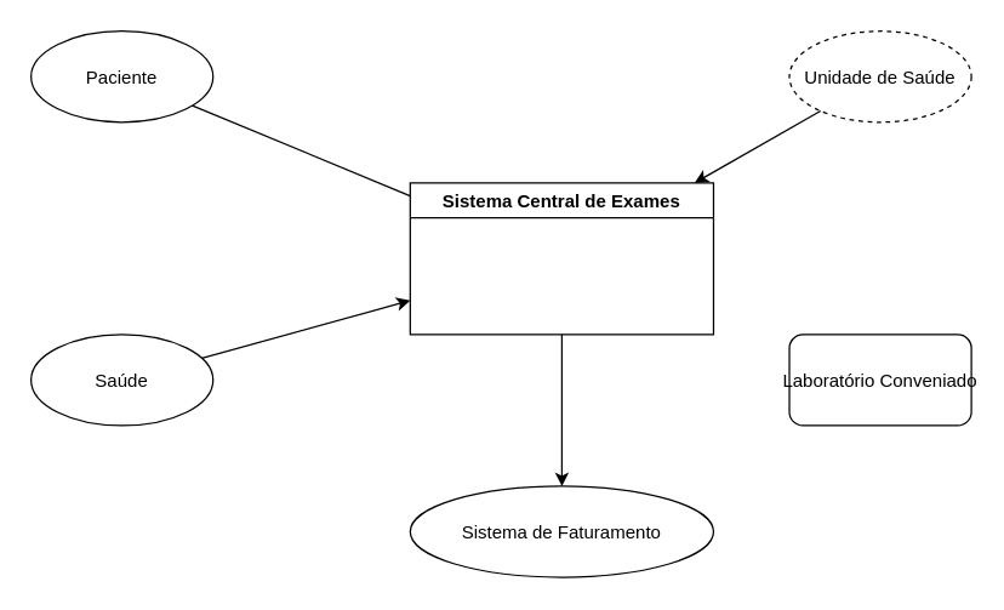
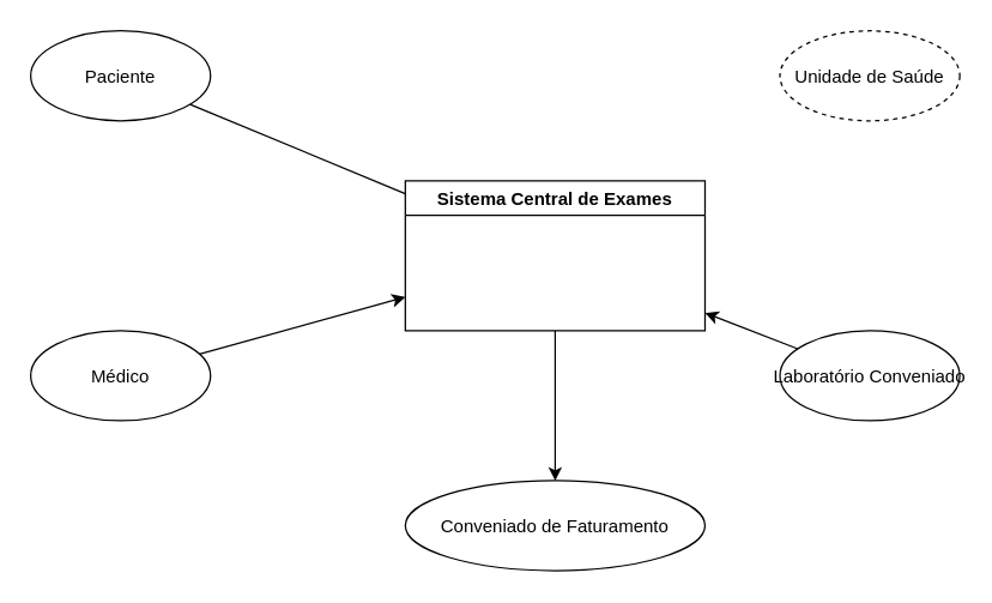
- <mxCell id="10" edge="1" parent="1" source="5" target="2"><mxGeometry relative="1" as="geometry" /></mxCell>
+ <mxCell id="11" edge="1" parent="1" source="6" target="2"><mxGeometry relative="1" as="geometry" /></mxCell>
- <mxCell id="6" value="Laboratório Conveniado" style="rounded=1;" vertex="1" parent="1"><mxGeometry x="520" y="220" width="120" height="60" as="geometry" /></mxCell>
+ <mxCell id="6" value="Laboratório Conveniado" style="ellipse" vertex="1" parent="1"><mxGeometry x="520" y="220" width="120" height="60" as="geometry" /></mxCell>
- <mxCell id="4" value="Saúde" style="ellipse" vertex="1" parent="1"><mxGeometry x="20" y="220" width="120" height="60" as="geometry" /></mxCell>
+ <mxCell id="4" value="Médico" style="ellipse" vertex="1" parent="1"><mxGeometry x="20" y="220" width="120" height="60" as="geometry" /></mxCell>
- <mxCell id="7" value="Sistema de Faturamento" style="ellipse" vertex="1" parent="1"><mxGeometry x="270" y="320" width="200" height="60" as="geometry" /></mxCell>
+ <mxCell id="7" value="Conveniado de Faturamento" style="ellipse" vertex="1" parent="1"><mxGeometry x="270" y="320" width="200" height="60" as="geometry" /></mxCell>
